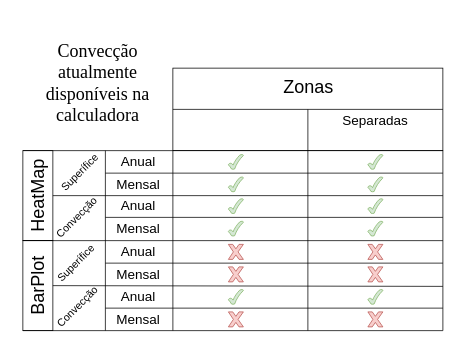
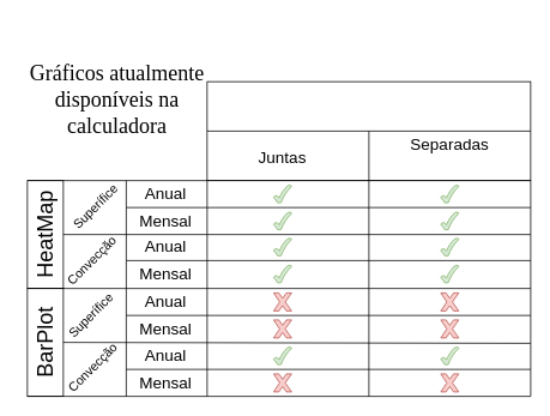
- <mxCell id="52" value="&lt;div style=&quot;&quot;&gt;&lt;span style=&quot;font-size: 24px; font-family: Georgia; background-color: initial;&quot;&gt;Convecção atualmente disponíveis na calculadora&lt;/span&gt;&lt;/div&gt;" style="text;html=1;align=center;verticalAlign=middle;whiteSpace=wrap;rounded=0;" vertex="1" parent="1"><mxGeometry x="30" y="20" width="200" height="180" as="geometry" /></mxCell>
+ <mxCell id="52" value="&lt;div style=&quot;&quot;&gt;&lt;span style=&quot;font-size: 24px; font-family: Georgia; background-color: initial;&quot;&gt;Gráficos atualmente disponíveis na calculadora&lt;/span&gt;&lt;/div&gt;" style="text;html=1;align=center;verticalAlign=middle;whiteSpace=wrap;rounded=0;" vertex="1" parent="1"><mxGeometry x="30" y="20" width="200" height="180" as="geometry" /></mxCell>
- <mxCell id="6" value="&lt;font style=&quot;font-size: 24px;&quot;&gt;Zonas&lt;/font&gt;" style="text;html=1;align=center;verticalAlign=middle;whiteSpace=wrap;rounded=0;" vertex="1" parent="1"><mxGeometry x="381" y="101" width="60" height="30" as="geometry" /></mxCell>
+ <mxCell id="7" value="&lt;font style=&quot;font-size: 18px;&quot;&gt;Juntas&lt;/font&gt;" style="text;html=1;align=center;verticalAlign=middle;whiteSpace=wrap;rounded=0;" vertex="1" parent="1"><mxGeometry x="284" y="160" width="60" height="30" as="geometry" /></mxCell>
